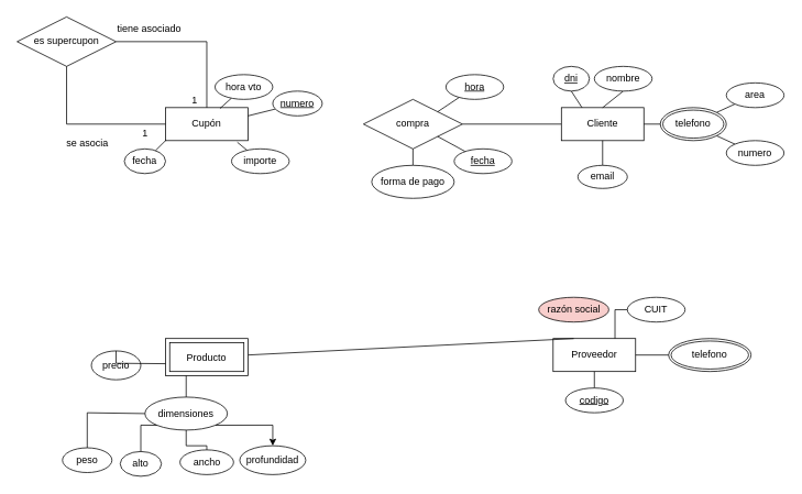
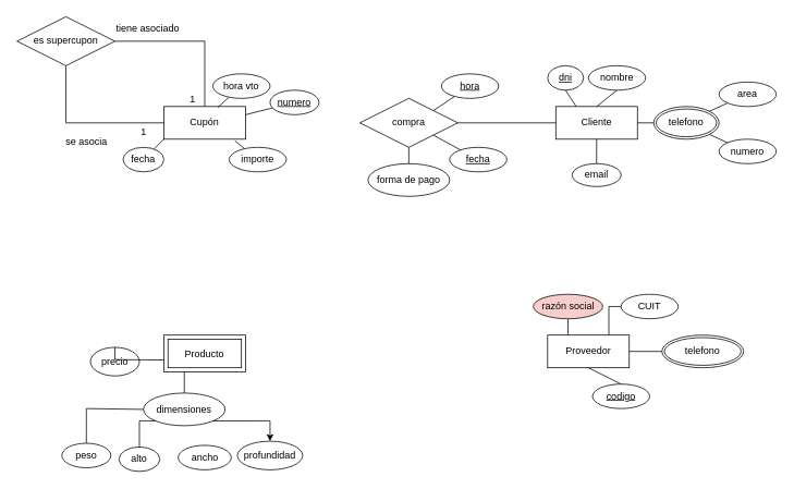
- <mxCell id="40" value="" style="endArrow=none;html=1;rounded=0;exitX=0.25;exitY=0;exitDx=0;exitDy=0;" edge="1" parent="1" source="39" target="46"><mxGeometry relative="1" as="geometry"><mxPoint x="590" y="360" as="sourcePoint" /><mxPoint x="695" y="370" as="targetPoint" /></mxGeometry></mxCell>
+ <mxCell id="40" value="" style="endArrow=none;html=1;rounded=0;exitX=0.25;exitY=0;exitDx=0;exitDy=0;" edge="1" parent="1" source="39" target="41"><mxGeometry relative="1" as="geometry"><mxPoint x="590" y="360" as="sourcePoint" /><mxPoint x="695" y="370" as="targetPoint" /></mxGeometry></mxCell>
- <mxCell id="60" value="codigo" style="ellipse;whiteSpace=wrap;html=1;align=center;fontStyle=4;" vertex="1" parent="1"><mxGeometry x="685" y="470" width="70" height="30" as="geometry" /></mxCell>
+ <mxCell id="60" value="codigo" style="ellipse;whiteSpace=wrap;html=1;align=center;fontStyle=4;" vertex="1" parent="1"><mxGeometry x="725" y="470" width="70" height="30" as="geometry" /></mxCell>
- <mxCell id="51" value="" style="endArrow=none;html=1;rounded=0;exitX=0.5;exitY=1;exitDx=0;exitDy=0;" edge="1" parent="1" source="48" target="52"><mxGeometry relative="1" as="geometry"><mxPoint x="270" y="470" as="sourcePoint" /><mxPoint x="225" y="540" as="targetPoint" /><Array as="points"><mxPoint x="225" y="540" /><mxPoint x="250" y="540" /></Array></mxGeometry></mxCell>
